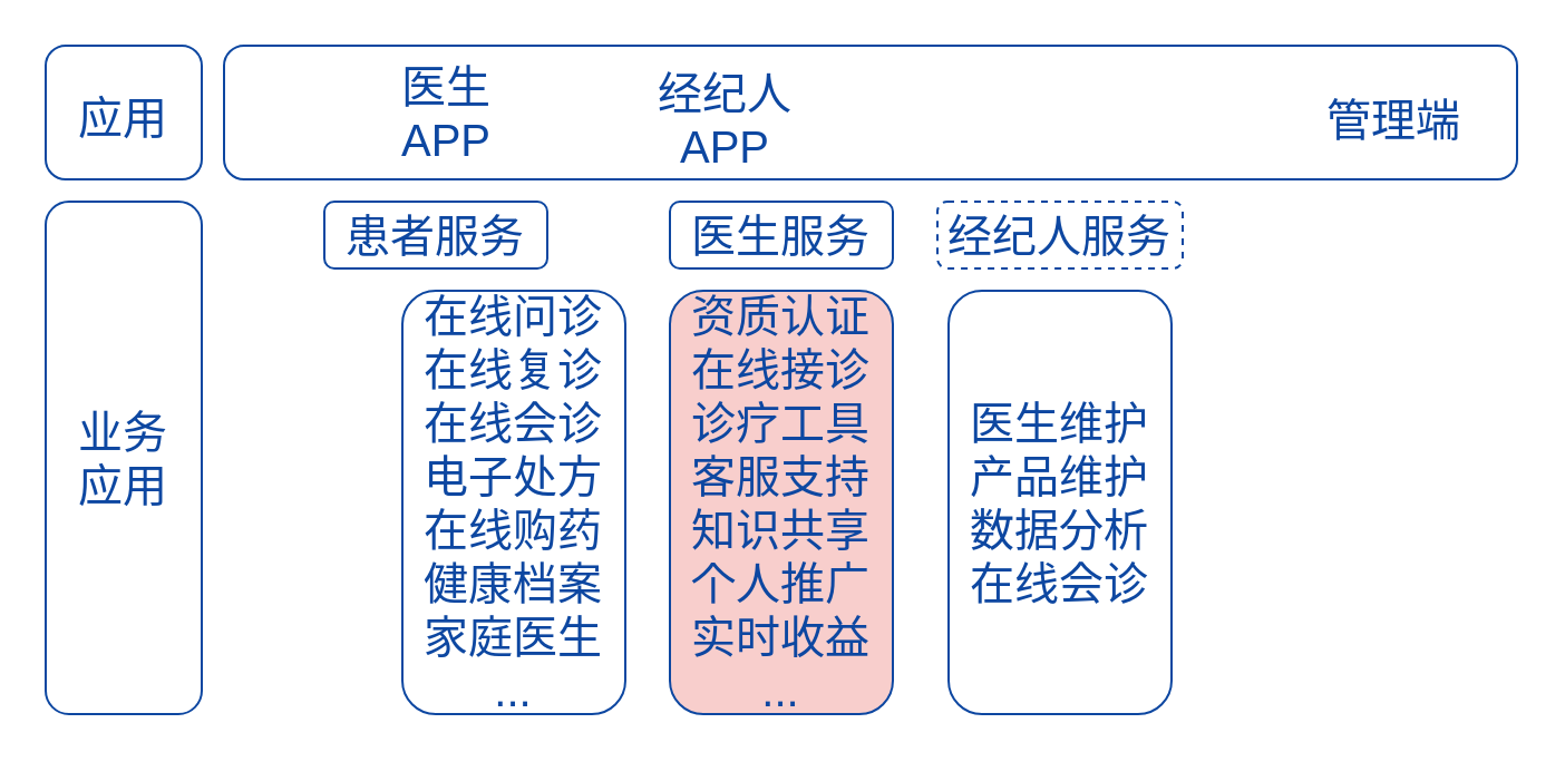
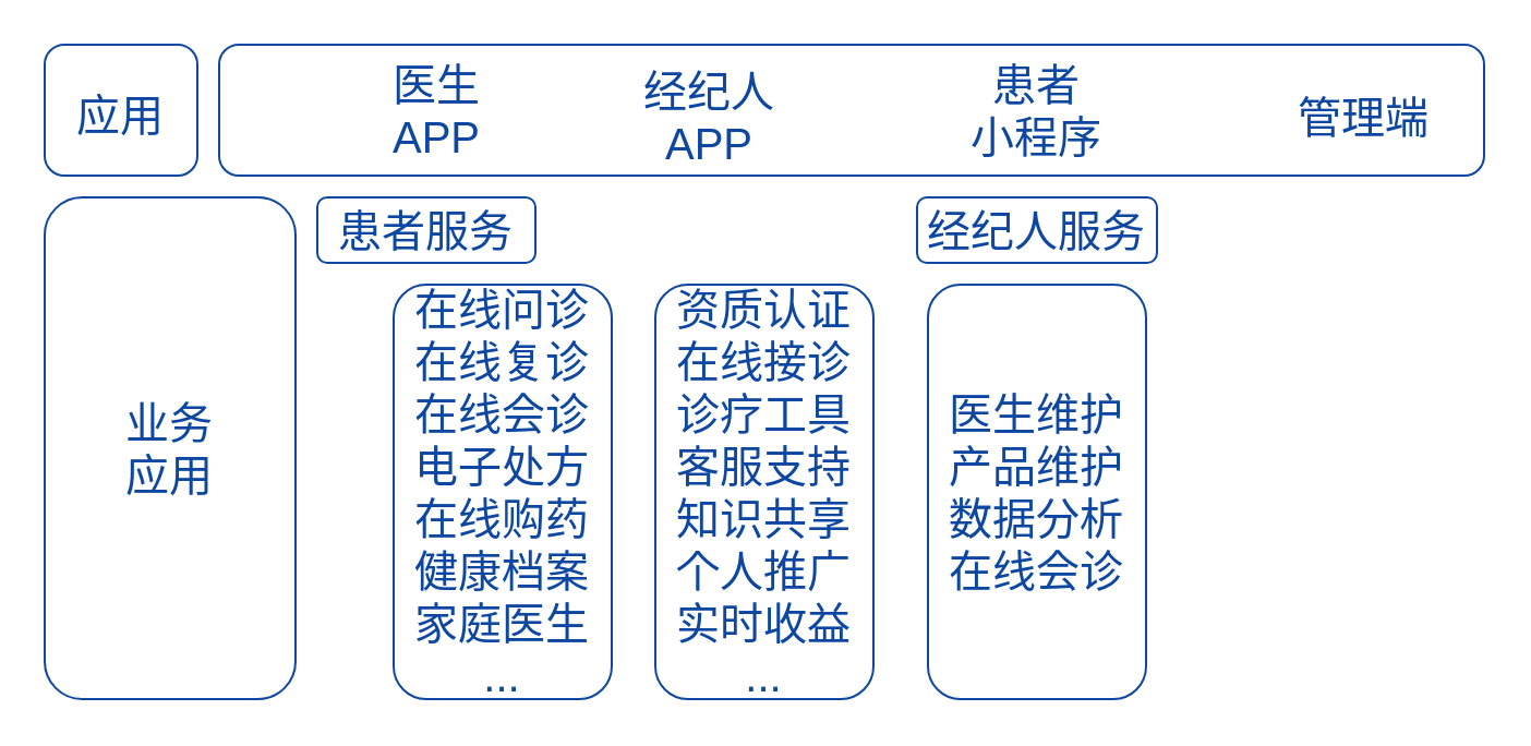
+ <mxCell id="9" value="患者&lt;br&gt;小程序" style="text;html=1;strokeColor=none;fillColor=none;align=center;verticalAlign=middle;whiteSpace=wrap;rounded=0;fontSize=20;fontColor=#0D47A1;" vertex="1" parent="1"><mxGeometry x="440" y="32.5" width="70" height="35" as="geometry" /></mxCell>
- <mxCell id="15" value="医生服务" style="rounded=1;whiteSpace=wrap;html=1;fontSize=20;fontColor=#0D47A1;strokeColor=#0D47A1;" vertex="1" parent="1"><mxGeometry x="300" y="90" width="100" height="30" as="geometry" /></mxCell>
- <mxCell id="17" value="经纪人服务" style="rounded=1;whiteSpace=wrap;html=1;fontSize=20;fontColor=#0D47A1;strokeColor=#0D47A1;dashed=1;" vertex="1" parent="1"><mxGeometry x="420" y="90" width="110" height="30" as="geometry" /></mxCell>
+ <mxCell id="17" value="经纪人服务" style="rounded=1;whiteSpace=wrap;html=1;fontSize=20;fontColor=#0D47A1;strokeColor=#0D47A1;" vertex="1" parent="1"><mxGeometry x="420" y="90" width="110" height="30" as="geometry" /></mxCell>
- <mxCell id="12" value="业务&lt;br&gt;应用" style="rounded=1;whiteSpace=wrap;html=1;fontSize=20;fontColor=#0D47A1;strokeColor=#0D47A1;" vertex="1" parent="1"><mxGeometry x="20" y="90" width="70" height="230" as="geometry" /></mxCell>
+ <mxCell id="12" value="业务&lt;br&gt;应用" style="rounded=1;whiteSpace=wrap;html=1;fontSize=20;fontColor=#0D47A1;strokeColor=#0D47A1;" vertex="1" parent="1"><mxGeometry x="20" y="90" width="115" height="230" as="geometry" /></mxCell>
- <mxCell id="16" value="资质认证&lt;br&gt;在线接诊&lt;br&gt;诊疗工具&lt;br&gt;客服支持&lt;br&gt;知识共享&lt;br&gt;个人推广&lt;br&gt;实时收益&lt;br&gt;..." style="rounded=1;whiteSpace=wrap;html=1;fontSize=20;fontColor=#0D47A1;strokeColor=#0D47A1;fillColor=#f8cecc;" vertex="1" parent="1"><mxGeometry x="300" y="130" width="100" height="190" as="geometry" /></mxCell>
+ <mxCell id="16" value="资质认证&lt;br&gt;在线接诊&lt;br&gt;诊疗工具&lt;br&gt;客服支持&lt;br&gt;知识共享&lt;br&gt;个人推广&lt;br&gt;实时收益&lt;br&gt;..." style="rounded=1;whiteSpace=wrap;html=1;fontSize=20;fontColor=#0D47A1;strokeColor=#0D47A1;" vertex="1" parent="1"><mxGeometry x="300" y="130" width="100" height="190" as="geometry" /></mxCell>
